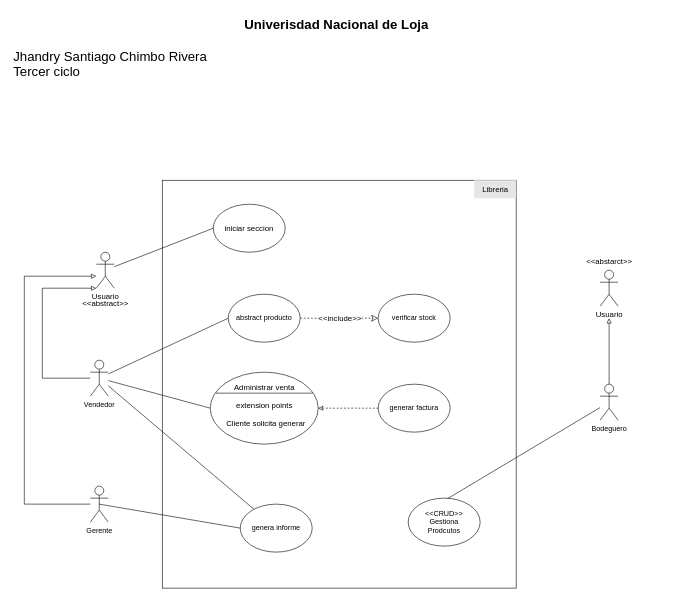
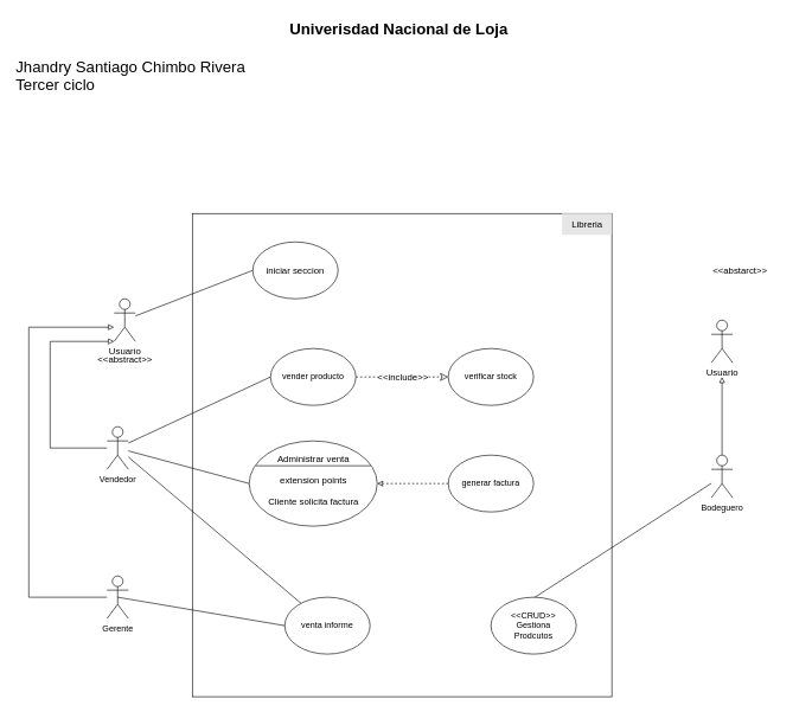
- <mxCell id="32" value="&amp;lt;&amp;lt;abstarct&amp;gt;&amp;gt;" style="text;html=1;align=center;verticalAlign=middle;resizable=0;points=[];autosize=1;strokeColor=none;fillColor=none;fontSize=13;" parent="1" vertex="1"><mxGeometry x="965" y="420" width="100" height="30" as="geometry" /></mxCell>
+ <mxCell id="32" value="&amp;lt;&amp;lt;abstarct&amp;gt;&amp;gt;" style="text;html=1;align=center;verticalAlign=middle;resizable=0;points=[];autosize=1;strokeColor=none;fillColor=none;fontSize=13;" parent="1" vertex="1"><mxGeometry x="990" y="365" width="100" height="30" as="geometry" /></mxCell>
- <mxCell id="15" value="abstract producto" style="ellipse;whiteSpace=wrap;html=1;" parent="1" vertex="1"><mxGeometry x="380" y="490" width="120" height="80" as="geometry" /></mxCell>
+ <mxCell id="15" value="vender producto" style="ellipse;whiteSpace=wrap;html=1;" parent="1" vertex="1"><mxGeometry x="380" y="490" width="120" height="80" as="geometry" /></mxCell>
- <mxCell id="26" value="Cliente solicita generar" style="text;html=1;align=left;verticalAlign=middle;rotatable=0;spacingLeft=25;fontSize=13;" parent="22" vertex="1"><mxGeometry y="70" width="180" height="30" as="geometry" /></mxCell>
+ <mxCell id="26" value="Cliente solicita factura" style="text;html=1;align=left;verticalAlign=middle;rotatable=0;spacingLeft=25;fontSize=13;" parent="22" vertex="1"><mxGeometry y="70" width="180" height="30" as="geometry" /></mxCell>
- <mxCell id="16" value="&amp;lt;&amp;lt;CRUD&amp;gt;&amp;gt;&lt;br&gt;Gestiona&lt;br&gt;Prodcutos" style="ellipse;whiteSpace=wrap;html=1;" parent="1" vertex="1"><mxGeometry x="680" y="830" width="120" height="80" as="geometry" /></mxCell>
+ <mxCell id="16" value="&amp;lt;&amp;lt;CRUD&amp;gt;&amp;gt;&lt;br&gt;Gestiona&lt;br&gt;Prodcutos" style="ellipse;whiteSpace=wrap;html=1;" parent="1" vertex="1"><mxGeometry x="690" y="840" width="120" height="80" as="geometry" /></mxCell>
- <mxCell id="21" value="genera informe" style="ellipse;whiteSpace=wrap;html=1;" parent="1" vertex="1"><mxGeometry x="400" y="840" width="120" height="80" as="geometry" /></mxCell>
+ <mxCell id="21" value="venta informe" style="ellipse;whiteSpace=wrap;html=1;" parent="1" vertex="1"><mxGeometry x="400" y="840" width="120" height="80" as="geometry" /></mxCell>
